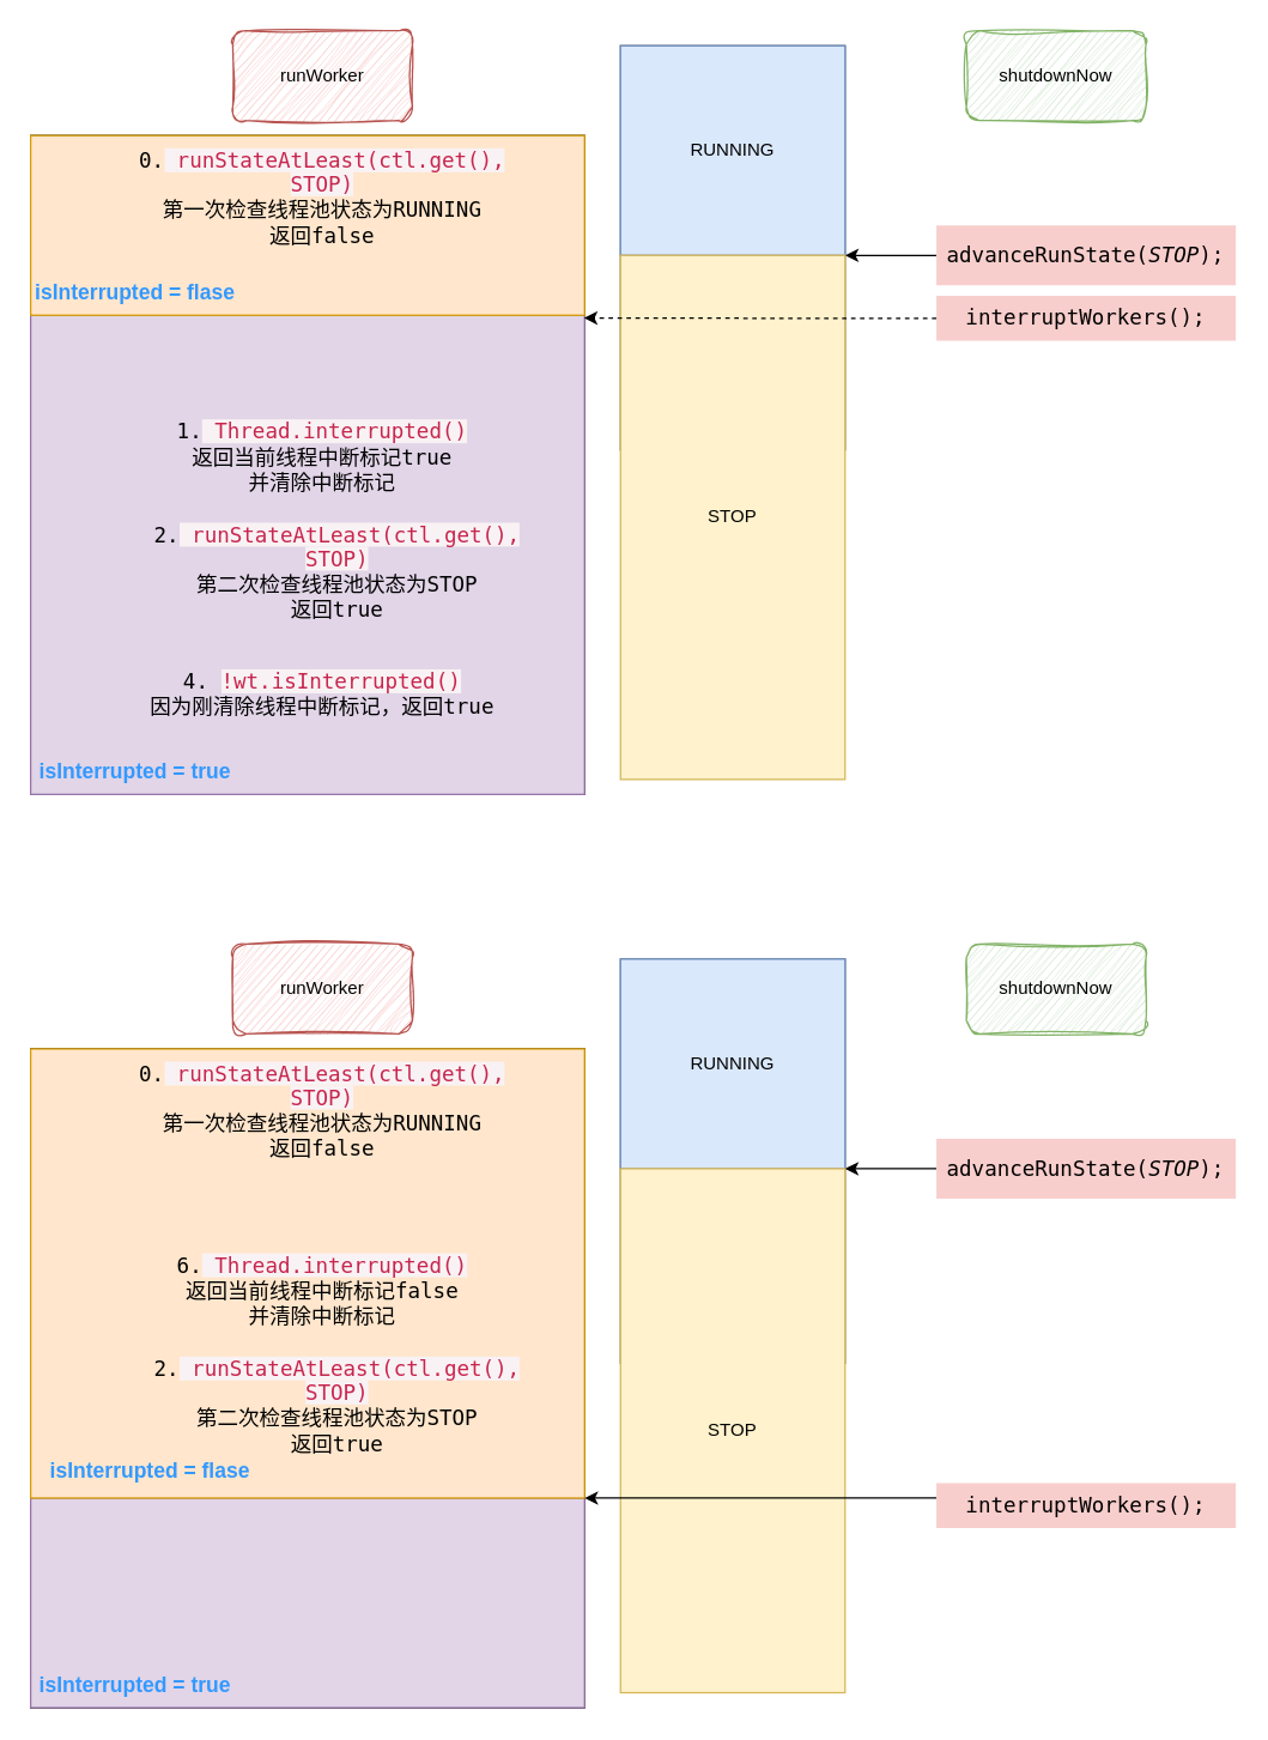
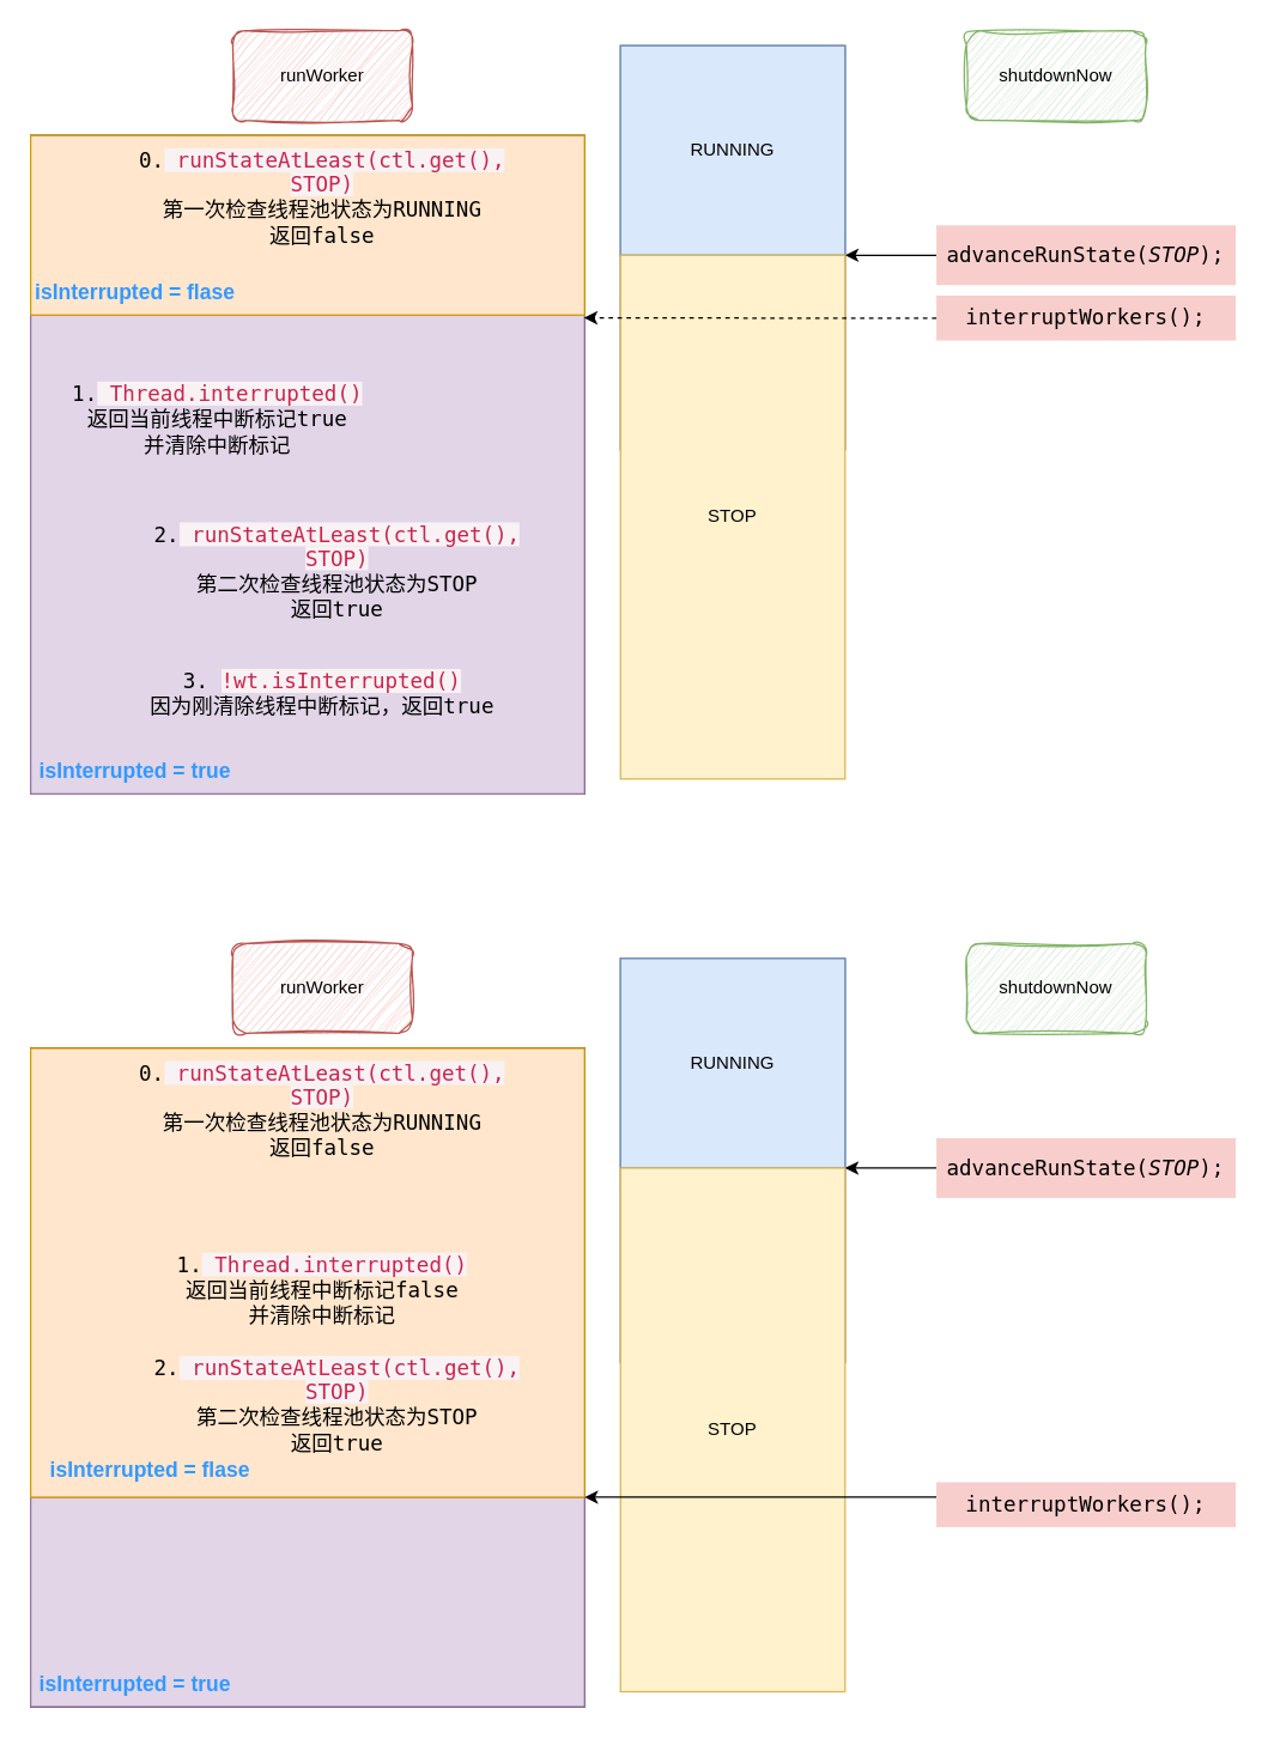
- <mxCell id="12" value="&lt;span style=&quot;font-family: &amp;quot;Source Code Pro&amp;quot;, &amp;quot;DejaVu Sans Mono&amp;quot;, &amp;quot;Ubuntu Mono&amp;quot;, &amp;quot;Anonymous Pro&amp;quot;, &amp;quot;Droid Sans Mono&amp;quot;, Menlo, Monaco, Consolas, Inconsolata, Courier, monospace, &amp;quot;PingFang SC&amp;quot;, &amp;quot;Microsoft YaHei&amp;quot;, sans-serif; font-size: 14px; font-variant-ligatures: no-common-ligatures; text-align: left;&quot;&gt;1.&lt;/span&gt;&lt;span style=&quot;color: rgb(199, 37, 78); font-family: &amp;quot;Source Code Pro&amp;quot;, &amp;quot;DejaVu Sans Mono&amp;quot;, &amp;quot;Ubuntu Mono&amp;quot;, &amp;quot;Anonymous Pro&amp;quot;, &amp;quot;Droid Sans Mono&amp;quot;, Menlo, Monaco, Consolas, Inconsolata, Courier, monospace, &amp;quot;PingFang SC&amp;quot;, &amp;quot;Microsoft YaHei&amp;quot;, sans-serif; font-size: 14px; font-variant-ligatures: no-common-ligatures; text-align: left; background-color: rgb(249, 242, 244);&quot;&gt; Thread.interrupted()&lt;/span&gt;&lt;div&gt;&lt;span style=&quot;font-family: &amp;quot;Source Code Pro&amp;quot;, &amp;quot;DejaVu Sans Mono&amp;quot;, &amp;quot;Ubuntu Mono&amp;quot;, &amp;quot;Anonymous Pro&amp;quot;, &amp;quot;Droid Sans Mono&amp;quot;, Menlo, Monaco, Consolas, Inconsolata, Courier, monospace, &amp;quot;PingFang SC&amp;quot;, &amp;quot;Microsoft YaHei&amp;quot;, sans-serif; font-size: 14px; font-variant-ligatures: no-common-ligatures; text-align: left;&quot;&gt;返回当前线程中断标记true&lt;/span&gt;&lt;/div&gt;&lt;div&gt;&lt;span style=&quot;font-family: &amp;quot;Source Code Pro&amp;quot;, &amp;quot;DejaVu Sans Mono&amp;quot;, &amp;quot;Ubuntu Mono&amp;quot;, &amp;quot;Anonymous Pro&amp;quot;, &amp;quot;Droid Sans Mono&amp;quot;, Menlo, Monaco, Consolas, Inconsolata, Courier, monospace, &amp;quot;PingFang SC&amp;quot;, &amp;quot;Microsoft YaHei&amp;quot;, sans-serif; font-size: 14px; font-variant-ligatures: no-common-ligatures; text-align: left;&quot;&gt;并清除中断标记&lt;/span&gt;&lt;/div&gt;" style="text;html=1;align=center;verticalAlign=middle;whiteSpace=wrap;rounded=0;" vertex="1" parent="1"><mxGeometry x="105" y="280" width="220" height="50" as="geometry" /></mxCell>
+ <mxCell id="12" value="&lt;span style=&quot;font-family: &amp;quot;Source Code Pro&amp;quot;, &amp;quot;DejaVu Sans Mono&amp;quot;, &amp;quot;Ubuntu Mono&amp;quot;, &amp;quot;Anonymous Pro&amp;quot;, &amp;quot;Droid Sans Mono&amp;quot;, Menlo, Monaco, Consolas, Inconsolata, Courier, monospace, &amp;quot;PingFang SC&amp;quot;, &amp;quot;Microsoft YaHei&amp;quot;, sans-serif; font-size: 14px; font-variant-ligatures: no-common-ligatures; text-align: left;&quot;&gt;1.&lt;/span&gt;&lt;span style=&quot;color: rgb(199, 37, 78); font-family: &amp;quot;Source Code Pro&amp;quot;, &amp;quot;DejaVu Sans Mono&amp;quot;, &amp;quot;Ubuntu Mono&amp;quot;, &amp;quot;Anonymous Pro&amp;quot;, &amp;quot;Droid Sans Mono&amp;quot;, Menlo, Monaco, Consolas, Inconsolata, Courier, monospace, &amp;quot;PingFang SC&amp;quot;, &amp;quot;Microsoft YaHei&amp;quot;, sans-serif; font-size: 14px; font-variant-ligatures: no-common-ligatures; text-align: left; background-color: rgb(249, 242, 244);&quot;&gt; Thread.interrupted()&lt;/span&gt;&lt;div&gt;&lt;span style=&quot;font-family: &amp;quot;Source Code Pro&amp;quot;, &amp;quot;DejaVu Sans Mono&amp;quot;, &amp;quot;Ubuntu Mono&amp;quot;, &amp;quot;Anonymous Pro&amp;quot;, &amp;quot;Droid Sans Mono&amp;quot;, Menlo, Monaco, Consolas, Inconsolata, Courier, monospace, &amp;quot;PingFang SC&amp;quot;, &amp;quot;Microsoft YaHei&amp;quot;, sans-serif; font-size: 14px; font-variant-ligatures: no-common-ligatures; text-align: left;&quot;&gt;返回当前线程中断标记true&lt;/span&gt;&lt;/div&gt;&lt;div&gt;&lt;span style=&quot;font-family: &amp;quot;Source Code Pro&amp;quot;, &amp;quot;DejaVu Sans Mono&amp;quot;, &amp;quot;Ubuntu Mono&amp;quot;, &amp;quot;Anonymous Pro&amp;quot;, &amp;quot;Droid Sans Mono&amp;quot;, Menlo, Monaco, Consolas, Inconsolata, Courier, monospace, &amp;quot;PingFang SC&amp;quot;, &amp;quot;Microsoft YaHei&amp;quot;, sans-serif; font-size: 14px; font-variant-ligatures: no-common-ligatures; text-align: left;&quot;&gt;并清除中断标记&lt;/span&gt;&lt;/div&gt;" style="text;html=1;align=center;verticalAlign=middle;whiteSpace=wrap;rounded=0;" vertex="1" parent="1"><mxGeometry x="35" y="255" width="220" height="50" as="geometry" /></mxCell>
- <mxCell id="15" value="&lt;span style=&quot;font-family: &amp;quot;Source Code Pro&amp;quot;, &amp;quot;DejaVu Sans Mono&amp;quot;, &amp;quot;Ubuntu Mono&amp;quot;, &amp;quot;Anonymous Pro&amp;quot;, &amp;quot;Droid Sans Mono&amp;quot;, Menlo, Monaco, Consolas, Inconsolata, Courier, monospace, &amp;quot;PingFang SC&amp;quot;, &amp;quot;Microsoft YaHei&amp;quot;, sans-serif; font-size: 14px; font-style: normal; font-variant-ligatures: no-common-ligatures; font-variant-caps: normal; font-weight: 400; letter-spacing: normal; orphans: 2; text-indent: 0px; text-transform: none; widows: 2; word-spacing: 0px; -webkit-text-stroke-width: 0px; white-space: normal; text-decoration-thickness: initial; text-decoration-style: initial; text-decoration-color: initial; float: none; display: inline !important;&quot;&gt;4. &lt;/span&gt;&lt;span style=&quot;color: rgb(199, 37, 78); font-family: &amp;quot;Source Code Pro&amp;quot;, &amp;quot;DejaVu Sans Mono&amp;quot;, &amp;quot;Ubuntu Mono&amp;quot;, &amp;quot;Anonymous Pro&amp;quot;, &amp;quot;Droid Sans Mono&amp;quot;, Menlo, Monaco, Consolas, Inconsolata, Courier, monospace, &amp;quot;PingFang SC&amp;quot;, &amp;quot;Microsoft YaHei&amp;quot;, sans-serif; font-size: 14px; font-style: normal; font-variant-ligatures: no-common-ligatures; font-variant-caps: normal; font-weight: 400; letter-spacing: normal; orphans: 2; text-indent: 0px; text-transform: none; widows: 2; word-spacing: 0px; -webkit-text-stroke-width: 0px; white-space: normal; background-color: rgb(249, 242, 244); text-decoration-thickness: initial; text-decoration-style: initial; text-decoration-color: initial; float: none; display: inline !important;&quot;&gt;!wt.isInterrupted()&lt;/span&gt;&lt;div&gt;&lt;span style=&quot;font-family: &amp;quot;Source Code Pro&amp;quot;, &amp;quot;DejaVu Sans Mono&amp;quot;, &amp;quot;Ubuntu Mono&amp;quot;, &amp;quot;Anonymous Pro&amp;quot;, &amp;quot;Droid Sans Mono&amp;quot;, Menlo, Monaco, Consolas, Inconsolata, Courier, monospace, &amp;quot;PingFang SC&amp;quot;, &amp;quot;Microsoft YaHei&amp;quot;, sans-serif; font-size: 14px; font-style: normal; font-variant-ligatures: no-common-ligatures; font-variant-caps: normal; font-weight: 400; letter-spacing: normal; orphans: 2; text-indent: 0px; text-transform: none; widows: 2; word-spacing: 0px; -webkit-text-stroke-width: 0px; white-space: normal; text-decoration-thickness: initial; text-decoration-style: initial; text-decoration-color: initial; float: none; display: inline !important;&quot;&gt;因为刚清除线程中断标记，返回true&lt;/span&gt;&lt;/div&gt;" style="text;whiteSpace=wrap;html=1;align=center;" vertex="1" parent="1"><mxGeometry x="90" y="440" width="250" height="40" as="geometry" /></mxCell>
+ <mxCell id="15" value="&lt;span style=&quot;font-family: &amp;quot;Source Code Pro&amp;quot;, &amp;quot;DejaVu Sans Mono&amp;quot;, &amp;quot;Ubuntu Mono&amp;quot;, &amp;quot;Anonymous Pro&amp;quot;, &amp;quot;Droid Sans Mono&amp;quot;, Menlo, Monaco, Consolas, Inconsolata, Courier, monospace, &amp;quot;PingFang SC&amp;quot;, &amp;quot;Microsoft YaHei&amp;quot;, sans-serif; font-size: 14px; font-style: normal; font-variant-ligatures: no-common-ligatures; font-variant-caps: normal; font-weight: 400; letter-spacing: normal; orphans: 2; text-indent: 0px; text-transform: none; widows: 2; word-spacing: 0px; -webkit-text-stroke-width: 0px; white-space: normal; text-decoration-thickness: initial; text-decoration-style: initial; text-decoration-color: initial; float: none; display: inline !important;&quot;&gt;3. &lt;/span&gt;&lt;span style=&quot;color: rgb(199, 37, 78); font-family: &amp;quot;Source Code Pro&amp;quot;, &amp;quot;DejaVu Sans Mono&amp;quot;, &amp;quot;Ubuntu Mono&amp;quot;, &amp;quot;Anonymous Pro&amp;quot;, &amp;quot;Droid Sans Mono&amp;quot;, Menlo, Monaco, Consolas, Inconsolata, Courier, monospace, &amp;quot;PingFang SC&amp;quot;, &amp;quot;Microsoft YaHei&amp;quot;, sans-serif; font-size: 14px; font-style: normal; font-variant-ligatures: no-common-ligatures; font-variant-caps: normal; font-weight: 400; letter-spacing: normal; orphans: 2; text-indent: 0px; text-transform: none; widows: 2; word-spacing: 0px; -webkit-text-stroke-width: 0px; white-space: normal; background-color: rgb(249, 242, 244); text-decoration-thickness: initial; text-decoration-style: initial; text-decoration-color: initial; float: none; display: inline !important;&quot;&gt;!wt.isInterrupted()&lt;/span&gt;&lt;div&gt;&lt;span style=&quot;font-family: &amp;quot;Source Code Pro&amp;quot;, &amp;quot;DejaVu Sans Mono&amp;quot;, &amp;quot;Ubuntu Mono&amp;quot;, &amp;quot;Anonymous Pro&amp;quot;, &amp;quot;Droid Sans Mono&amp;quot;, Menlo, Monaco, Consolas, Inconsolata, Courier, monospace, &amp;quot;PingFang SC&amp;quot;, &amp;quot;Microsoft YaHei&amp;quot;, sans-serif; font-size: 14px; font-style: normal; font-variant-ligatures: no-common-ligatures; font-variant-caps: normal; font-weight: 400; letter-spacing: normal; orphans: 2; text-indent: 0px; text-transform: none; widows: 2; word-spacing: 0px; -webkit-text-stroke-width: 0px; white-space: normal; text-decoration-thickness: initial; text-decoration-style: initial; text-decoration-color: initial; float: none; display: inline !important;&quot;&gt;因为刚清除线程中断标记，返回true&lt;/span&gt;&lt;/div&gt;" style="text;whiteSpace=wrap;html=1;align=center;" vertex="1" parent="1"><mxGeometry x="90" y="440" width="250" height="40" as="geometry" /></mxCell>
- <mxCell id="30" value="&lt;span style=&quot;font-family: &amp;quot;Source Code Pro&amp;quot;, &amp;quot;DejaVu Sans Mono&amp;quot;, &amp;quot;Ubuntu Mono&amp;quot;, &amp;quot;Anonymous Pro&amp;quot;, &amp;quot;Droid Sans Mono&amp;quot;, Menlo, Monaco, Consolas, Inconsolata, Courier, monospace, &amp;quot;PingFang SC&amp;quot;, &amp;quot;Microsoft YaHei&amp;quot;, sans-serif; font-size: 14px; font-variant-ligatures: no-common-ligatures; text-align: left;&quot;&gt;6.&lt;/span&gt;&lt;span style=&quot;color: rgb(199, 37, 78); font-family: &amp;quot;Source Code Pro&amp;quot;, &amp;quot;DejaVu Sans Mono&amp;quot;, &amp;quot;Ubuntu Mono&amp;quot;, &amp;quot;Anonymous Pro&amp;quot;, &amp;quot;Droid Sans Mono&amp;quot;, Menlo, Monaco, Consolas, Inconsolata, Courier, monospace, &amp;quot;PingFang SC&amp;quot;, &amp;quot;Microsoft YaHei&amp;quot;, sans-serif; font-size: 14px; font-variant-ligatures: no-common-ligatures; text-align: left; background-color: rgb(249, 242, 244);&quot;&gt; Thread.interrupted()&lt;/span&gt;&lt;div&gt;&lt;span style=&quot;font-family: &amp;quot;Source Code Pro&amp;quot;, &amp;quot;DejaVu Sans Mono&amp;quot;, &amp;quot;Ubuntu Mono&amp;quot;, &amp;quot;Anonymous Pro&amp;quot;, &amp;quot;Droid Sans Mono&amp;quot;, Menlo, Monaco, Consolas, Inconsolata, Courier, monospace, &amp;quot;PingFang SC&amp;quot;, &amp;quot;Microsoft YaHei&amp;quot;, sans-serif; font-size: 14px; font-variant-ligatures: no-common-ligatures; text-align: left;&quot;&gt;返回当前线程中断标记false&lt;/span&gt;&lt;/div&gt;&lt;div&gt;&lt;span style=&quot;font-family: &amp;quot;Source Code Pro&amp;quot;, &amp;quot;DejaVu Sans Mono&amp;quot;, &amp;quot;Ubuntu Mono&amp;quot;, &amp;quot;Anonymous Pro&amp;quot;, &amp;quot;Droid Sans Mono&amp;quot;, Menlo, Monaco, Consolas, Inconsolata, Courier, monospace, &amp;quot;PingFang SC&amp;quot;, &amp;quot;Microsoft YaHei&amp;quot;, sans-serif; font-size: 14px; font-variant-ligatures: no-common-ligatures; text-align: left;&quot;&gt;并清除中断标记&lt;/span&gt;&lt;/div&gt;" style="text;html=1;align=center;verticalAlign=middle;whiteSpace=wrap;rounded=0;" vertex="1" parent="1"><mxGeometry x="105" y="837" width="220" height="50" as="geometry" /></mxCell>
+ <mxCell id="30" value="&lt;span style=&quot;font-family: &amp;quot;Source Code Pro&amp;quot;, &amp;quot;DejaVu Sans Mono&amp;quot;, &amp;quot;Ubuntu Mono&amp;quot;, &amp;quot;Anonymous Pro&amp;quot;, &amp;quot;Droid Sans Mono&amp;quot;, Menlo, Monaco, Consolas, Inconsolata, Courier, monospace, &amp;quot;PingFang SC&amp;quot;, &amp;quot;Microsoft YaHei&amp;quot;, sans-serif; font-size: 14px; font-variant-ligatures: no-common-ligatures; text-align: left;&quot;&gt;1.&lt;/span&gt;&lt;span style=&quot;color: rgb(199, 37, 78); font-family: &amp;quot;Source Code Pro&amp;quot;, &amp;quot;DejaVu Sans Mono&amp;quot;, &amp;quot;Ubuntu Mono&amp;quot;, &amp;quot;Anonymous Pro&amp;quot;, &amp;quot;Droid Sans Mono&amp;quot;, Menlo, Monaco, Consolas, Inconsolata, Courier, monospace, &amp;quot;PingFang SC&amp;quot;, &amp;quot;Microsoft YaHei&amp;quot;, sans-serif; font-size: 14px; font-variant-ligatures: no-common-ligatures; text-align: left; background-color: rgb(249, 242, 244);&quot;&gt; Thread.interrupted()&lt;/span&gt;&lt;div&gt;&lt;span style=&quot;font-family: &amp;quot;Source Code Pro&amp;quot;, &amp;quot;DejaVu Sans Mono&amp;quot;, &amp;quot;Ubuntu Mono&amp;quot;, &amp;quot;Anonymous Pro&amp;quot;, &amp;quot;Droid Sans Mono&amp;quot;, Menlo, Monaco, Consolas, Inconsolata, Courier, monospace, &amp;quot;PingFang SC&amp;quot;, &amp;quot;Microsoft YaHei&amp;quot;, sans-serif; font-size: 14px; font-variant-ligatures: no-common-ligatures; text-align: left;&quot;&gt;返回当前线程中断标记false&lt;/span&gt;&lt;/div&gt;&lt;div&gt;&lt;span style=&quot;font-family: &amp;quot;Source Code Pro&amp;quot;, &amp;quot;DejaVu Sans Mono&amp;quot;, &amp;quot;Ubuntu Mono&amp;quot;, &amp;quot;Anonymous Pro&amp;quot;, &amp;quot;Droid Sans Mono&amp;quot;, Menlo, Monaco, Consolas, Inconsolata, Courier, monospace, &amp;quot;PingFang SC&amp;quot;, &amp;quot;Microsoft YaHei&amp;quot;, sans-serif; font-size: 14px; font-variant-ligatures: no-common-ligatures; text-align: left;&quot;&gt;并清除中断标记&lt;/span&gt;&lt;/div&gt;" style="text;html=1;align=center;verticalAlign=middle;whiteSpace=wrap;rounded=0;" vertex="1" parent="1"><mxGeometry x="105" y="837" width="220" height="50" as="geometry" /></mxCell>
